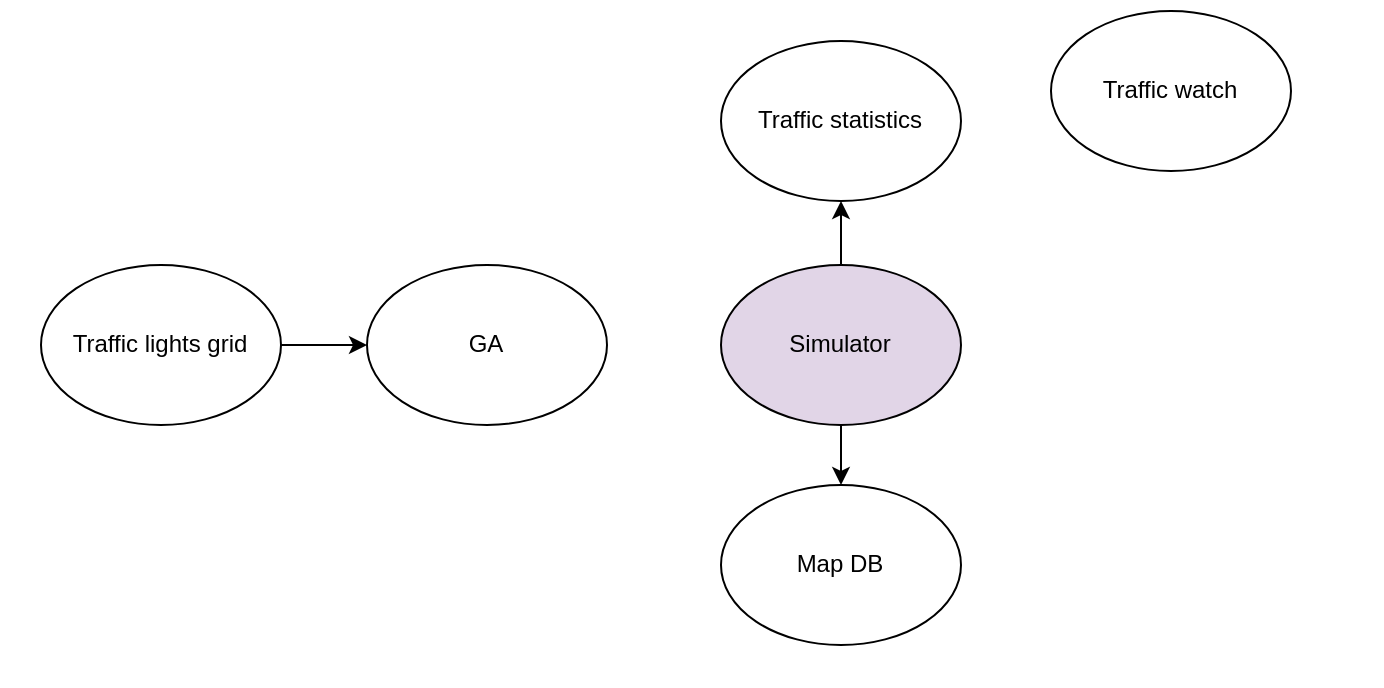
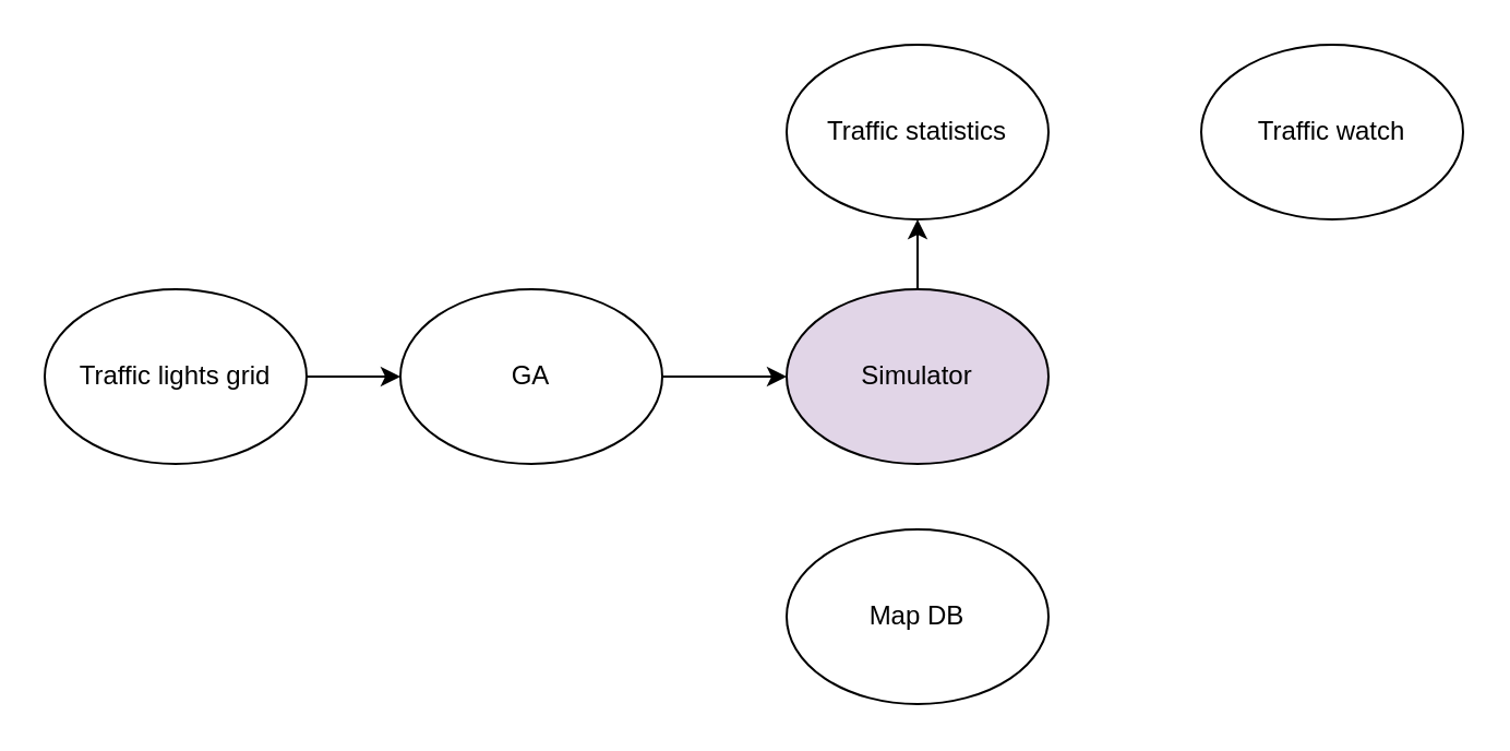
- <mxCell id="8" value="Traffic watch" style="ellipse;whiteSpace=wrap;html=1;" vertex="1" parent="1"><mxGeometry x="525" y="5" width="120" height="80" as="geometry" /></mxCell>
+ <mxCell id="8" value="Traffic watch" style="ellipse;whiteSpace=wrap;html=1;" vertex="1" parent="1"><mxGeometry x="550" y="20" width="120" height="80" as="geometry" /></mxCell>
+ <mxCell id="6" style="edgeStyle=orthogonalEdgeStyle;rounded=0;orthogonalLoop=1;jettySize=auto;html=1;" edge="1" parent="1" source="7" target="5"><mxGeometry relative="1" as="geometry" /></mxCell>
- <mxCell id="3" style="edgeStyle=orthogonalEdgeStyle;rounded=0;orthogonalLoop=1;jettySize=auto;html=1;" edge="1" parent="1" source="5" target="2"><mxGeometry relative="1" as="geometry" /></mxCell>
